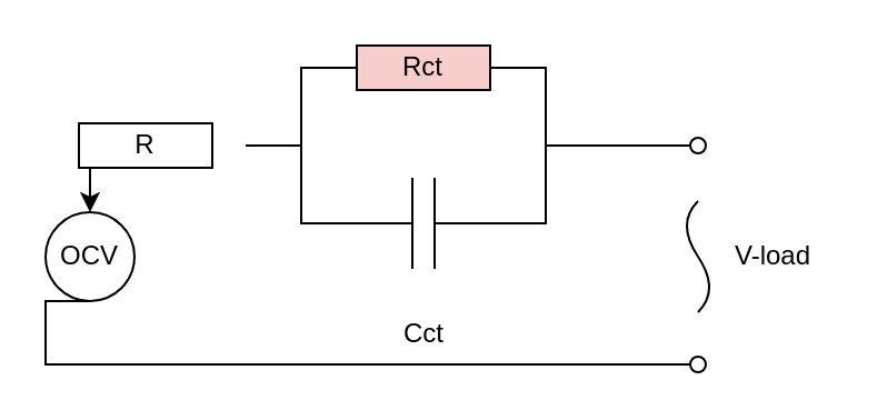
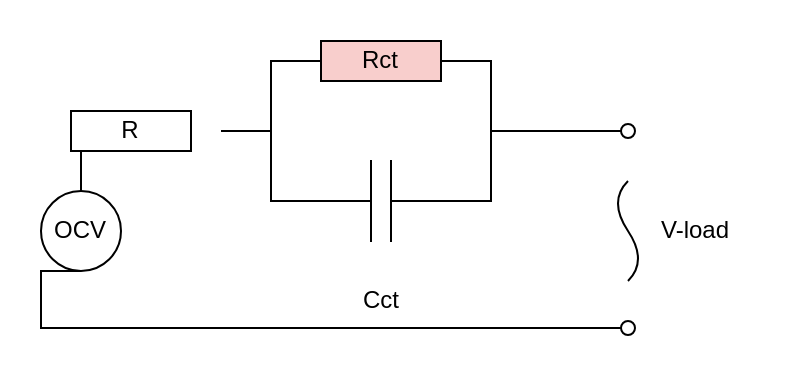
- <mxCell id="4" style="edgeStyle=orthogonalEdgeStyle;rounded=0;orthogonalLoop=1;jettySize=auto;html=1;exitX=0;exitY=0.5;exitDx=0;exitDy=0;entryX=0.5;entryY=0;entryDx=0;entryDy=0;endArrow=classic;startFill=0;" edge="1" parent="1" source="5" target="3"><mxGeometry relative="1" as="geometry" /></mxCell>
+ <mxCell id="4" style="edgeStyle=orthogonalEdgeStyle;rounded=0;orthogonalLoop=1;jettySize=auto;html=1;exitX=0;exitY=0.5;exitDx=0;exitDy=0;entryX=0.5;entryY=0;entryDx=0;entryDy=0;endArrow=none;startFill=0;" edge="1" parent="1" source="5" target="3"><mxGeometry relative="1" as="geometry" /></mxCell>
